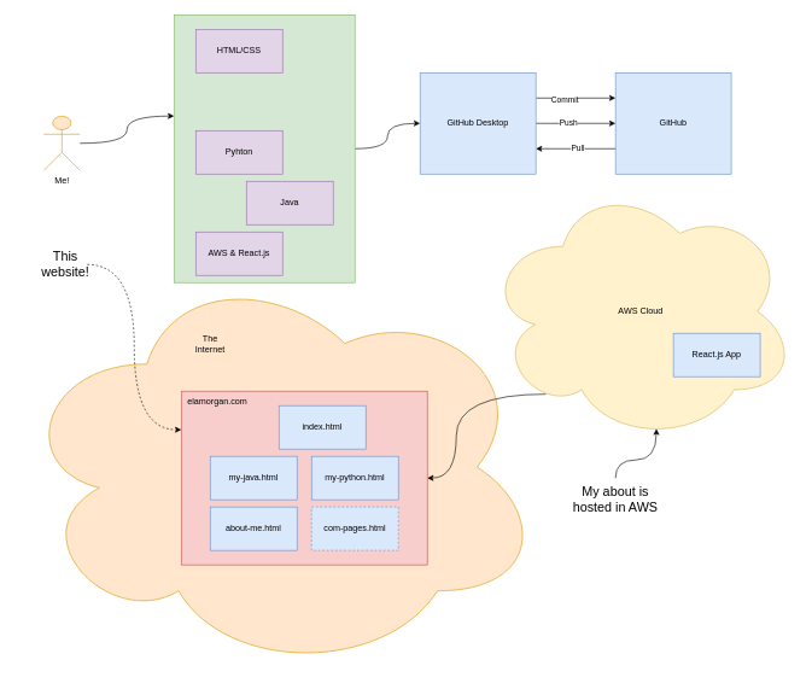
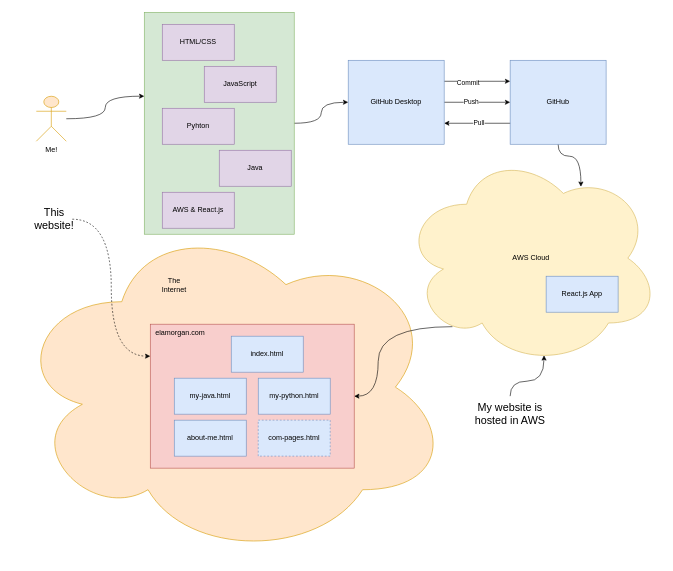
+ <mxCell id="17" value="JavaScript" style="rounded=0;whiteSpace=wrap;html=1;fillColor=#e1d5e7;strokeColor=#9673a6;" vertex="1" parent="1"><mxGeometry x="340" y="110" width="120" height="60" as="geometry" /></mxCell>
+ <mxCell id="23" style="edgeStyle=orthogonalEdgeStyle;curved=1;orthogonalLoop=1;jettySize=auto;html=1;exitX=0.5;exitY=1;exitDx=0;exitDy=0;entryX=0.693;entryY=0.169;entryDx=0;entryDy=0;entryPerimeter=0;fontSize=18;startArrow=none;startFill=0;endArrow=classic;endFill=1;strokeColor=default;" edge="1" parent="1" source="24" target="10"><mxGeometry relative="1" as="geometry" /></mxCell>
- <mxCell id="19" value="Java" style="rounded=0;whiteSpace=wrap;html=1;fillColor=#e1d5e7;strokeColor=#9673a6;" vertex="1" parent="1"><mxGeometry x="340" y="250" width="120" height="60" as="geometry" /></mxCell>
+ <mxCell id="19" value="Java" style="rounded=0;whiteSpace=wrap;html=1;fillColor=#e1d5e7;strokeColor=#9673a6;" vertex="1" parent="1"><mxGeometry x="365" y="250" width="120" height="60" as="geometry" /></mxCell>
- <mxCell id="33" value="React.js App" style="rounded=0;whiteSpace=wrap;html=1;fillColor=#dae8fc;strokeColor=#6c8ebf;" vertex="1" parent="1"><mxGeometry x="930" y="460" width="120" height="60" as="geometry" /></mxCell>
+ <mxCell id="33" value="React.js App" style="rounded=0;whiteSpace=wrap;html=1;fillColor=#dae8fc;strokeColor=#6c8ebf;" vertex="1" parent="1"><mxGeometry x="910" y="460" width="120" height="60" as="geometry" /></mxCell>
- <mxCell id="35" value="My about is hosted in AWS" style="text;html=1;strokeColor=none;fillColor=none;align=center;verticalAlign=middle;whiteSpace=wrap;rounded=0;fontSize=18;" vertex="1" parent="1"><mxGeometry x="780" y="660" width="140" height="60" as="geometry" /></mxCell>
+ <mxCell id="35" value="My website is hosted in AWS" style="text;html=1;strokeColor=none;fillColor=none;align=center;verticalAlign=middle;whiteSpace=wrap;rounded=0;fontSize=18;" vertex="1" parent="1"><mxGeometry x="780" y="660" width="140" height="60" as="geometry" /></mxCell>
